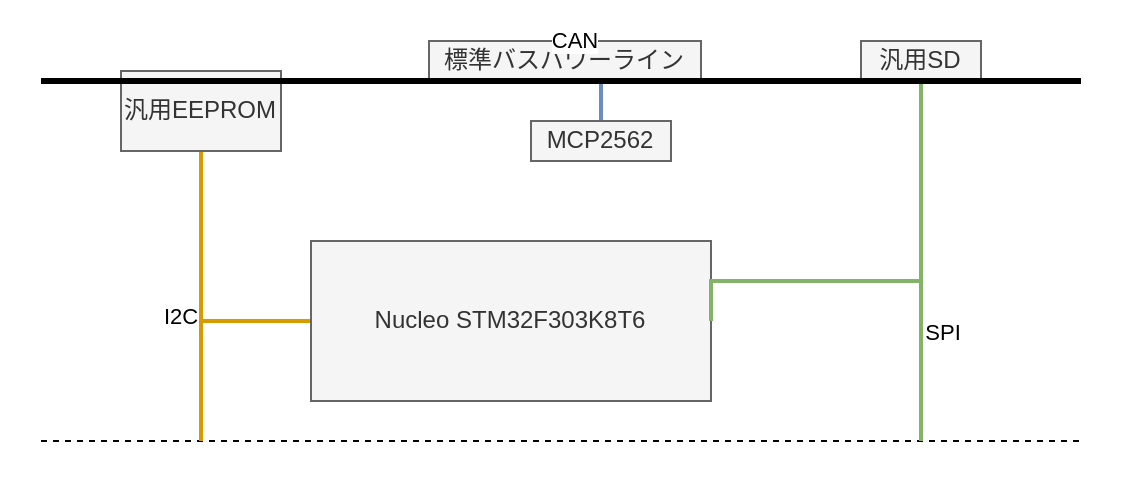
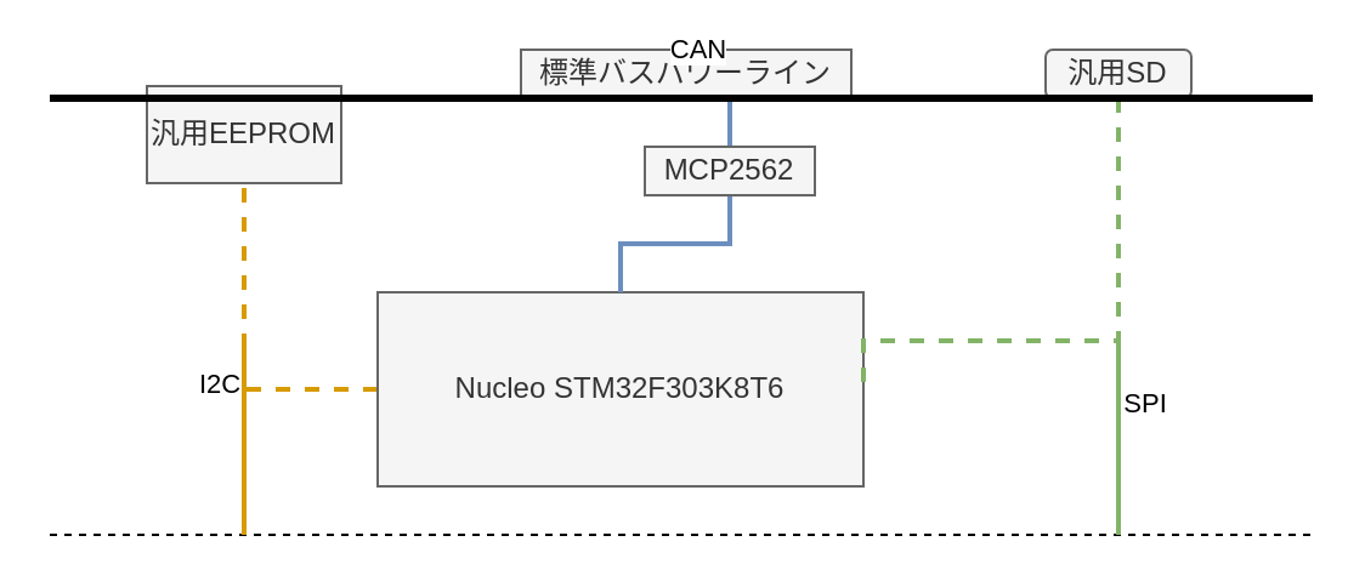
- <mxCell id="12" value="汎用SD" style="rounded=0;whiteSpace=wrap;html=1;fillColor=#f5f5f5;fontColor=#333333;strokeColor=#666666;" vertex="1" parent="1"><mxGeometry x="430" y="20" width="60" height="20" as="geometry" /></mxCell>
+ <mxCell id="12" value="汎用SD" style="whiteSpace=wrap;html=1;fillColor=#f5f5f5;fontColor=#333333;strokeColor=#666666;rounded=1;" vertex="1" parent="1"><mxGeometry x="430" y="20" width="60" height="20" as="geometry" /></mxCell>
+ <mxCell id="6" value="" style="edgeStyle=orthogonalEdgeStyle;rounded=0;orthogonalLoop=1;jettySize=auto;html=1;endArrow=none;endFill=0;fillColor=#dae8fc;strokeColor=#6c8ebf;strokeWidth=2;" edge="1" parent="1" source="8" target="5"><mxGeometry relative="1" as="geometry" /></mxCell>
- <mxCell id="10" style="edgeStyle=orthogonalEdgeStyle;rounded=0;orthogonalLoop=1;jettySize=auto;html=1;entryX=1;entryY=0.5;entryDx=0;entryDy=0;endArrow=none;endFill=0;fillColor=#d5e8d4;strokeColor=#82b366;strokeWidth=2;" edge="1" parent="1" source="12" target="5"><mxGeometry relative="1" as="geometry"><Array as="points"><mxPoint x="460" y="140" /></Array></mxGeometry></mxCell>
+ <mxCell id="10" style="edgeStyle=orthogonalEdgeStyle;rounded=0;orthogonalLoop=1;jettySize=auto;html=1;entryX=1;entryY=0.5;entryDx=0;entryDy=0;endArrow=none;endFill=0;fillColor=#d5e8d4;strokeColor=#82b366;strokeWidth=2;dashed=1;" edge="1" parent="1" source="12" target="5"><mxGeometry relative="1" as="geometry"><Array as="points"><mxPoint x="460" y="140" /></Array></mxGeometry></mxCell>
- <mxCell id="3" style="edgeStyle=orthogonalEdgeStyle;rounded=0;orthogonalLoop=1;jettySize=auto;html=1;entryX=0.5;entryY=1;entryDx=0;entryDy=0;endArrow=none;endFill=0;strokeWidth=2;fillColor=#ffe6cc;strokeColor=#d79b00;" edge="1" parent="1" source="5" target="9"><mxGeometry relative="1" as="geometry" /></mxCell>
+ <mxCell id="3" style="edgeStyle=orthogonalEdgeStyle;rounded=0;orthogonalLoop=1;jettySize=auto;html=1;entryX=0.5;entryY=1;entryDx=0;entryDy=0;endArrow=none;endFill=0;strokeWidth=2;fillColor=#ffe6cc;strokeColor=#d79b00;dashed=1;" edge="1" parent="1" source="5" target="9"><mxGeometry relative="1" as="geometry" /></mxCell>
